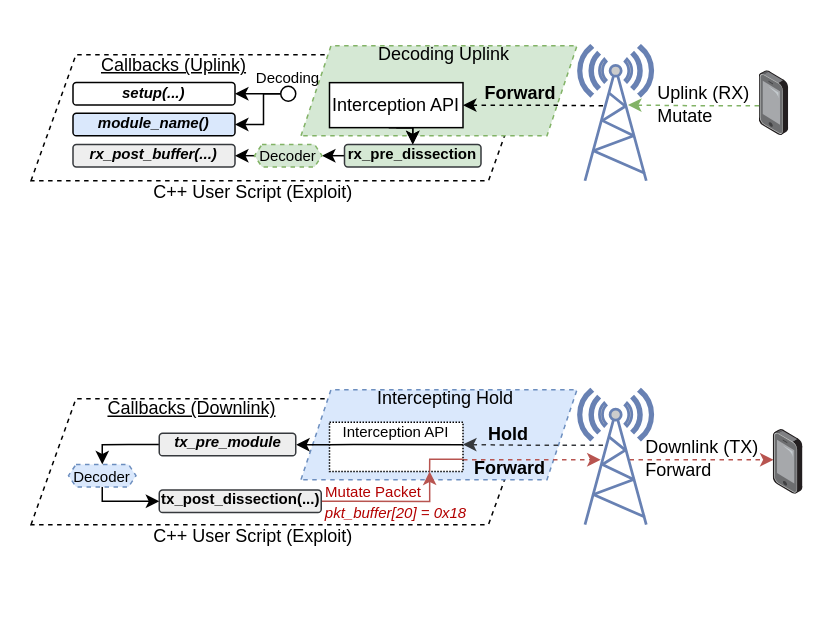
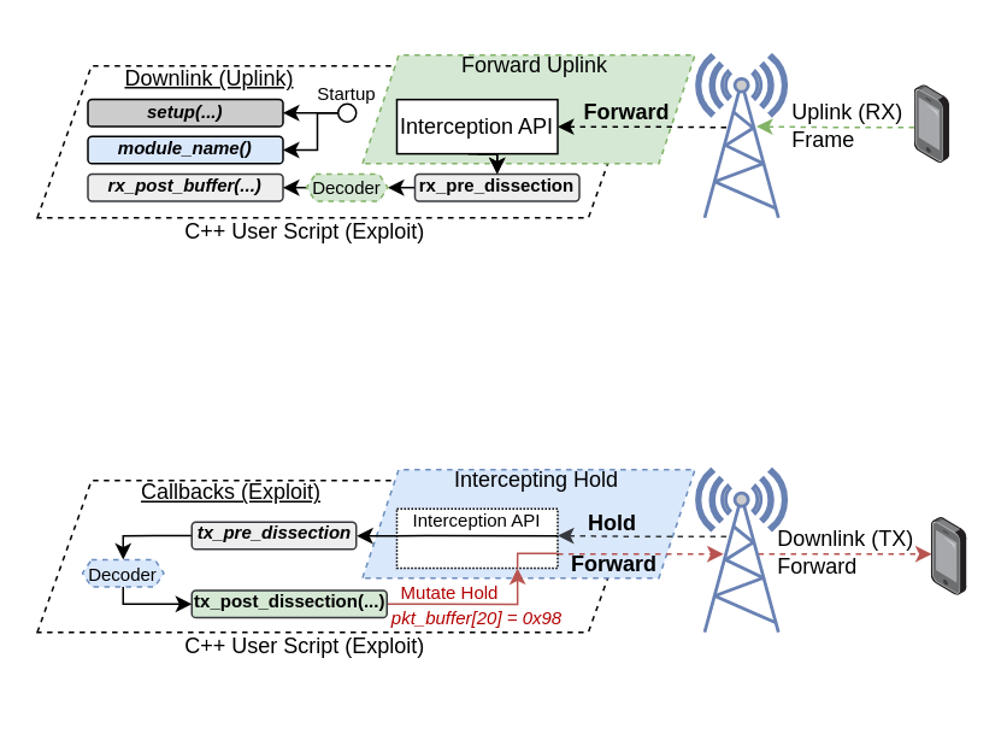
- <mxCell id="10" value="Decoding Uplink" style="text;html=1;align=center;verticalAlign=middle;resizable=0;points=[];autosize=1;strokeColor=none;fillColor=none;" vertex="1" parent="1"><mxGeometry x="240" y="20.75" width="110" height="30" as="geometry" /></mxCell>
+ <mxCell id="10" value="Forward Uplink" style="text;html=1;align=center;verticalAlign=middle;resizable=0;points=[];autosize=1;strokeColor=none;fillColor=none;" vertex="1" parent="1"><mxGeometry x="240" y="20.75" width="110" height="30" as="geometry" /></mxCell>
- <mxCell id="11" value="Callbacks (Uplink)" style="text;html=1;align=center;verticalAlign=middle;resizable=0;points=[];autosize=1;strokeColor=none;fillColor=none;fontStyle=4" vertex="1" parent="1"><mxGeometry x="55" y="28" width="120" height="30" as="geometry" /></mxCell>
+ <mxCell id="11" value="Downlink (Uplink)" style="text;html=1;align=center;verticalAlign=middle;resizable=0;points=[];autosize=1;strokeColor=none;fillColor=none;fontStyle=4" vertex="1" parent="1"><mxGeometry x="55" y="28" width="120" height="30" as="geometry" /></mxCell>
- <mxCell id="24" value="Decoding" style="text;html=1;align=center;verticalAlign=middle;resizable=0;points=[];autosize=1;strokeColor=none;fillColor=none;fontSize=10;" vertex="1" parent="1"><mxGeometry x="163" y="36" width="55" height="30" as="geometry" /></mxCell>
+ <mxCell id="24" value="Startup" style="text;html=1;align=center;verticalAlign=middle;resizable=0;points=[];autosize=1;strokeColor=none;fillColor=none;fontSize=10;" vertex="1" parent="1"><mxGeometry x="163" y="36" width="55" height="30" as="geometry" /></mxCell>
- <mxCell id="19" value="setup(...)" style="rounded=1;whiteSpace=wrap;html=1;verticalAlign=middle;spacingBottom=3;spacing=0;fontSize=10;fontStyle=3;align=center;" vertex="1" parent="1"><mxGeometry x="48" y="54.5" width="108" height="15" as="geometry" /></mxCell>
+ <mxCell id="19" value="setup(...)" style="rounded=1;whiteSpace=wrap;html=1;verticalAlign=middle;spacingBottom=3;spacing=0;fontSize=10;fontStyle=3;align=center;fillColor=#cccccc;" vertex="1" parent="1"><mxGeometry x="48" y="54.5" width="108" height="15" as="geometry" /></mxCell>
- <mxCell id="9" value="Uplink (RX)&lt;br&gt;Mutate" style="text;html=1;align=left;verticalAlign=middle;resizable=0;points=[];autosize=1;strokeColor=none;fillColor=none;fontStyle=0" vertex="1" parent="1"><mxGeometry x="435.5" y="46.1" width="80" height="45" as="geometry" /></mxCell>
+ <mxCell id="9" value="Uplink (RX)&lt;br&gt;Frame" style="text;html=1;align=left;verticalAlign=middle;resizable=0;points=[];autosize=1;strokeColor=none;fillColor=none;fontStyle=0" vertex="1" parent="1"><mxGeometry x="435.5" y="46.1" width="80" height="45" as="geometry" /></mxCell>
- <mxCell id="13" value="rx_pre_dissection" style="rounded=1;whiteSpace=wrap;html=1;verticalAlign=middle;spacingBottom=3;spacing=0;fontSize=10;fontStyle=1;fillColor=#d5e8d4;strokeColor=#36393d;" vertex="1" parent="1"><mxGeometry x="229" y="95.8" width="91" height="15" as="geometry" /></mxCell>
+ <mxCell id="13" value="rx_pre_dissection" style="rounded=1;whiteSpace=wrap;html=1;verticalAlign=middle;spacingBottom=3;spacing=0;fontSize=10;fontStyle=1;fillColor=#eeeeee;strokeColor=#36393d;" vertex="1" parent="1"><mxGeometry x="229" y="95.8" width="91" height="15" as="geometry" /></mxCell>
- <mxCell id="37" value="Callbacks (Downlink)" style="text;html=1;align=center;verticalAlign=middle;resizable=0;points=[];autosize=1;strokeColor=none;fillColor=none;fontStyle=4" vertex="1" parent="1"><mxGeometry x="59" y="257.25" width="135" height="30" as="geometry" /></mxCell>
+ <mxCell id="37" value="Callbacks (Exploit)" style="text;html=1;align=center;verticalAlign=middle;resizable=0;points=[];autosize=1;strokeColor=none;fillColor=none;fontStyle=4" vertex="1" parent="1"><mxGeometry x="59" y="257.25" width="135" height="30" as="geometry" /></mxCell>
- <mxCell id="46" value="tx_pre_module" style="rounded=1;whiteSpace=wrap;html=1;verticalAlign=middle;spacingBottom=3;spacing=0;fontSize=10;fontStyle=3;fillColor=#eeeeee;strokeColor=#36393d;" vertex="1" parent="1"><mxGeometry x="105.5" y="288.35" width="91" height="15" as="geometry" /></mxCell>
+ <mxCell id="46" value="tx_pre_dissection" style="rounded=1;whiteSpace=wrap;html=1;verticalAlign=middle;spacingBottom=3;spacing=0;fontSize=10;fontStyle=3;fillColor=#eeeeee;strokeColor=#36393d;" vertex="1" parent="1"><mxGeometry x="105.5" y="288.35" width="91" height="15" as="geometry" /></mxCell>
- <mxCell id="52" value="Mutate Packet" style="text;html=1;align=center;verticalAlign=middle;resizable=0;points=[];autosize=1;strokeColor=none;fillColor=none;fontSize=10;fontStyle=0;fontColor=#B30000;" vertex="1" parent="1"><mxGeometry x="205.5" y="312.25" width="85" height="30" as="geometry" /></mxCell>
+ <mxCell id="52" value="Mutate Hold" style="text;html=1;align=center;verticalAlign=middle;resizable=0;points=[];autosize=1;strokeColor=none;fillColor=none;fontSize=10;fontStyle=0;fontColor=#B30000;" vertex="1" parent="1"><mxGeometry x="205.5" y="312.25" width="85" height="30" as="geometry" /></mxCell>
- <mxCell id="39" value="tx_post_dissection(...)" style="rounded=1;whiteSpace=wrap;html=1;verticalAlign=middle;spacingBottom=3;spacing=0;fontSize=10;fontStyle=1;align=center;fillColor=#eeeeee;strokeColor=#36393d;" vertex="1" parent="1"><mxGeometry x="105.5" y="326.2" width="108" height="15" as="geometry" /></mxCell>
+ <mxCell id="39" value="tx_post_dissection(...)" style="rounded=1;whiteSpace=wrap;html=1;verticalAlign=middle;spacingBottom=3;spacing=0;fontSize=10;fontStyle=1;align=center;fillColor=#d5e8d4;strokeColor=#36393d;" vertex="1" parent="1"><mxGeometry x="105.5" y="326.2" width="108" height="15" as="geometry" /></mxCell>
- <mxCell id="51" value="pkt_buffer[20] = 0x18" style="text;html=1;align=center;verticalAlign=middle;resizable=0;points=[];autosize=1;strokeColor=none;fillColor=none;fontStyle=2;fontSize=10;fontColor=#B30000;" vertex="1" parent="1"><mxGeometry x="205.5" y="326" width="115" height="30" as="geometry" /></mxCell>
+ <mxCell id="51" value="pkt_buffer[20] = 0x98" style="text;html=1;align=center;verticalAlign=middle;resizable=0;points=[];autosize=1;strokeColor=none;fillColor=none;fontStyle=2;fontSize=10;fontColor=#B30000;" vertex="1" parent="1"><mxGeometry x="205.5" y="326" width="115" height="30" as="geometry" /></mxCell>
